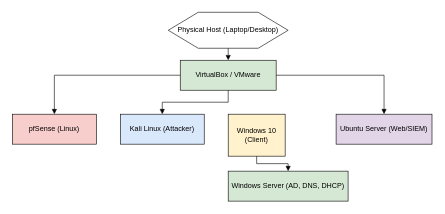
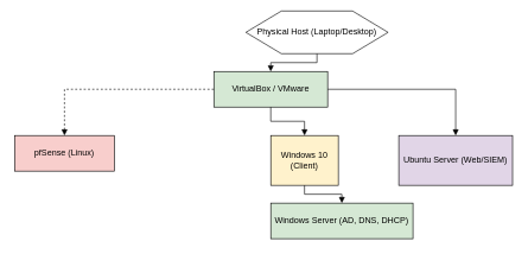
- <mxCell id="2" value="Physical Host (Laptop/Desktop)" style="shape=hexagon;whiteSpace=wrap;html=1;" vertex="1" parent="1"><mxGeometry x="280" y="20" width="200" height="60" as="geometry" /></mxCell>
+ <mxCell id="2" value="Physical Host (Laptop/Desktop)" style="shape=hexagon;whiteSpace=wrap;html=1;" vertex="1" parent="1"><mxGeometry x="345" y="15" width="200" height="60" as="geometry" /></mxCell>
- <mxCell id="10" style="edgeStyle=orthogonalEdgeStyle;rounded=0;html=1;endArrow=block;" edge="1" parent="1" source="3" target="4"><mxGeometry relative="1" as="geometry" /></mxCell>
+ <mxCell id="10" style="edgeStyle=orthogonalEdgeStyle;rounded=0;html=1;endArrow=block;dashed=1;" edge="1" parent="1" source="3" target="4"><mxGeometry relative="1" as="geometry" /></mxCell>
- <mxCell id="11" style="edgeStyle=orthogonalEdgeStyle;rounded=0;html=1;endArrow=block;" edge="1" parent="1" source="3" target="5"><mxGeometry relative="1" as="geometry" /></mxCell>
+ <mxCell id="12" style="edgeStyle=orthogonalEdgeStyle;rounded=0;html=1;endArrow=block;" edge="1" parent="1" source="3" target="6"><mxGeometry relative="1" as="geometry" /></mxCell>
- <mxCell id="5" value="Kali Linux (Attacker)" style="shape=rectangle;whiteSpace=wrap;html=1;fillColor=#dae8fc;" vertex="1" parent="1"><mxGeometry x="200" y="190" width="140" height="50" as="geometry" /></mxCell>
- <mxCell id="7" value="Ubuntu Server (Web/SIEM)" style="shape=rectangle;whiteSpace=wrap;html=1;fillColor=#e1d5e7;" vertex="1" parent="1"><mxGeometry x="560" y="190" width="160" height="50" as="geometry" /></mxCell>
+ <mxCell id="7" value="Ubuntu Server (Web/SIEM)" style="shape=rectangle;whiteSpace=wrap;html=1;fillColor=#e1d5e7;" vertex="1" parent="1"><mxGeometry x="560" y="190" width="160" height="70" as="geometry" /></mxCell>
